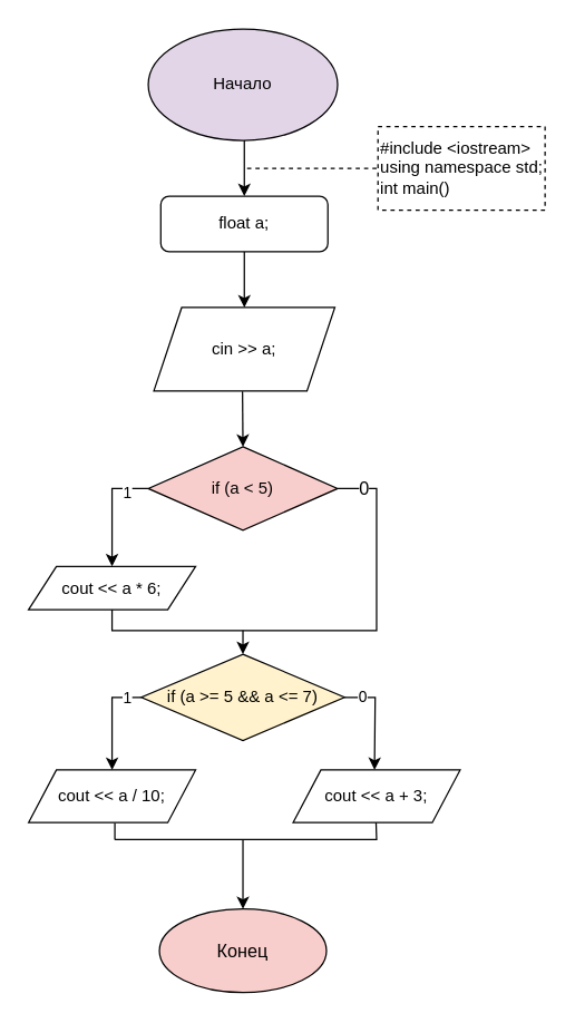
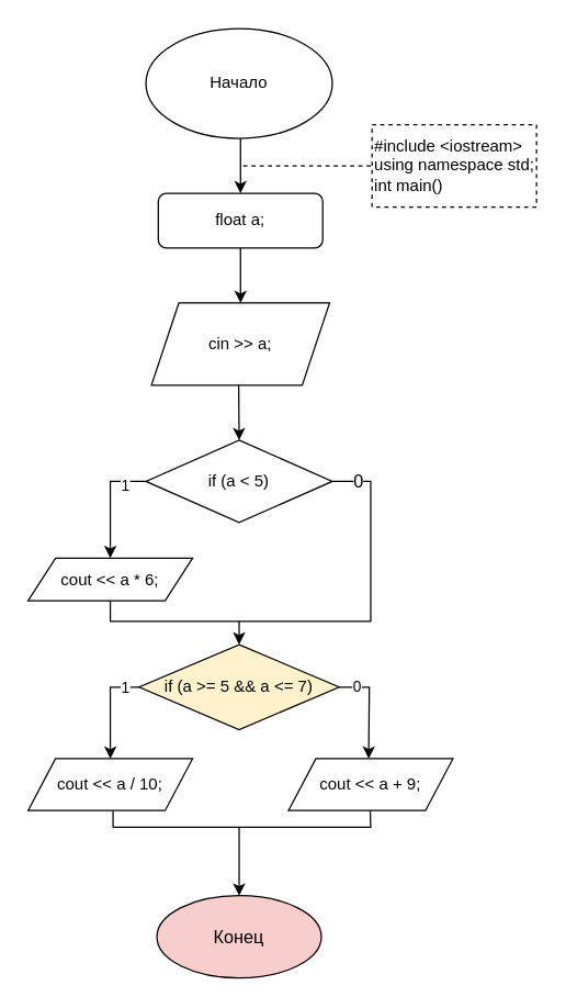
- <mxCell id="2" value="Начало" style="ellipse;whiteSpace=wrap;html=1;fillColor=#e1d5e7;" vertex="1" parent="1"><mxGeometry x="106" width="136" height="80" as="geometry" y="20" /></mxCell>
+ <mxCell id="2" value="Начало" style="ellipse;whiteSpace=wrap;html=1;" vertex="1" parent="1"><mxGeometry x="106" width="136" height="80" as="geometry" y="20" /></mxCell>
- <mxCell id="10" value="&lt;span&gt;&#09;&lt;/span&gt;if (a &amp;lt; 5)" style="rhombus;whiteSpace=wrap;html=1;align=center;fillColor=#f8cecc;" vertex="1" parent="1"><mxGeometry x="106" y="320" width="136" height="60" as="geometry" /></mxCell>
+ <mxCell id="10" value="&lt;span&gt;&#09;&lt;/span&gt;if (a &amp;lt; 5)" style="rhombus;whiteSpace=wrap;html=1;align=center;" vertex="1" parent="1"><mxGeometry x="106" y="320" width="136" height="60" as="geometry" /></mxCell>
- <mxCell id="29" value="cout &amp;lt;&amp;lt; a + 3;" style="shape=parallelogram;perimeter=parallelogramPerimeter;whiteSpace=wrap;html=1;fixedSize=1;" vertex="1" parent="1"><mxGeometry x="210" y="552.15" width="120" height="37.85" as="geometry" /></mxCell>
+ <mxCell id="29" value="cout &amp;lt;&amp;lt; a + 9;" style="shape=parallelogram;perimeter=parallelogramPerimeter;whiteSpace=wrap;html=1;fixedSize=1;" vertex="1" parent="1"><mxGeometry x="210" y="552.15" width="120" height="37.85" as="geometry" /></mxCell>
